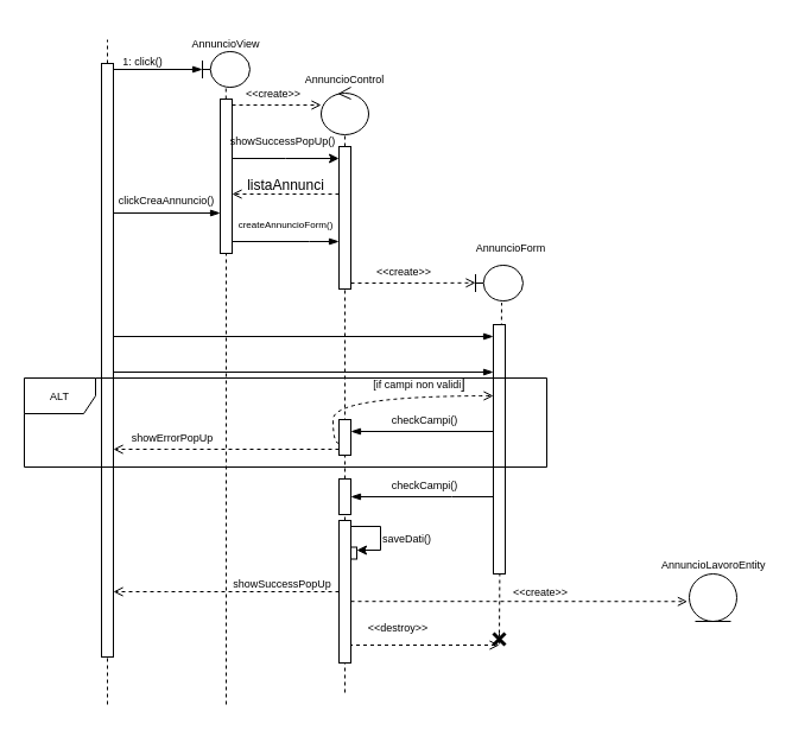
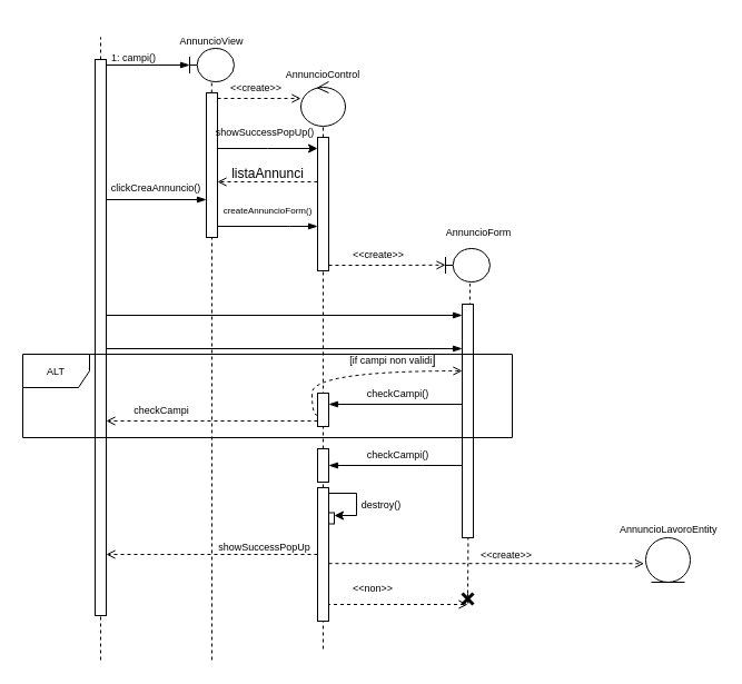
- <mxCell id="7" value="&lt;font style=&quot;font-size: 9px;&quot;&gt;1: click()&lt;/font&gt;" style="text;html=1;align=center;verticalAlign=middle;whiteSpace=wrap;rounded=0;" vertex="1" parent="1"><mxGeometry x="95" y="43" width="50" height="15" as="geometry" /></mxCell>
+ <mxCell id="7" value="&lt;font style=&quot;font-size: 9px;&quot;&gt;1: campi()&lt;/font&gt;" style="text;html=1;align=center;verticalAlign=middle;whiteSpace=wrap;rounded=0;" vertex="1" parent="1"><mxGeometry x="95" y="43" width="50" height="15" as="geometry" /></mxCell>
- <mxCell id="57" value="&lt;font style=&quot;font-size: 9px;&quot;&gt;showErrorPopUp&lt;/font&gt;" style="text;html=1;align=center;verticalAlign=middle;whiteSpace=wrap;rounded=0;" vertex="1" parent="1"><mxGeometry x="115" y="363" width="60" height="10" as="geometry" /></mxCell>
+ <mxCell id="57" value="&lt;font style=&quot;font-size: 9px;&quot;&gt;checkCampi&lt;/font&gt;" style="text;html=1;align=center;verticalAlign=middle;whiteSpace=wrap;rounded=0;" vertex="1" parent="1"><mxGeometry x="115" y="363" width="60" height="10" as="geometry" /></mxCell>
- <mxCell id="38" value="&lt;font style=&quot;font-size: 9px;&quot;&gt;saveDati()&lt;/font&gt;" style="text;html=1;align=center;verticalAlign=middle;whiteSpace=wrap;rounded=0;" vertex="1" parent="1"><mxGeometry x="315" y="448" width="55" height="10" as="geometry" /></mxCell>
+ <mxCell id="38" value="&lt;font style=&quot;font-size: 9px;&quot;&gt;destroy()&lt;/font&gt;" style="text;html=1;align=center;verticalAlign=middle;whiteSpace=wrap;rounded=0;" vertex="1" parent="1"><mxGeometry x="315" y="448" width="55" height="10" as="geometry" /></mxCell>
- <mxCell id="48" value="&lt;font style=&quot;font-size: 9px;&quot;&gt;&amp;lt;&amp;lt;destroy&amp;gt;&amp;gt;&lt;/font&gt;" style="text;html=1;align=center;verticalAlign=middle;whiteSpace=wrap;rounded=0;" vertex="1" parent="1"><mxGeometry x="310" y="523" width="50" height="10" as="geometry" /></mxCell>
+ <mxCell id="48" value="&lt;font style=&quot;font-size: 9px;&quot;&gt;&amp;lt;&amp;lt;non&amp;gt;&amp;gt;&lt;/font&gt;" style="text;html=1;align=center;verticalAlign=middle;whiteSpace=wrap;rounded=0;" vertex="1" parent="1"><mxGeometry x="310" y="523" width="50" height="10" as="geometry" /></mxCell>
